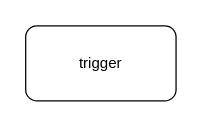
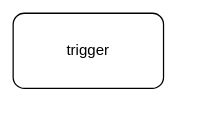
- <mxCell id="2" value="trigger" style="rounded=1;whiteSpace=wrap;html=1;" vertex="1" parent="1"><mxGeometry x="20" y="20" width="120" height="60" as="geometry" /></mxCell>
+ <mxCell id="2" value="trigger" style="rounded=1;whiteSpace=wrap;html=1;" vertex="1" parent="1"><mxGeometry x="10" y="10" width="120" height="60" as="geometry" /></mxCell>
